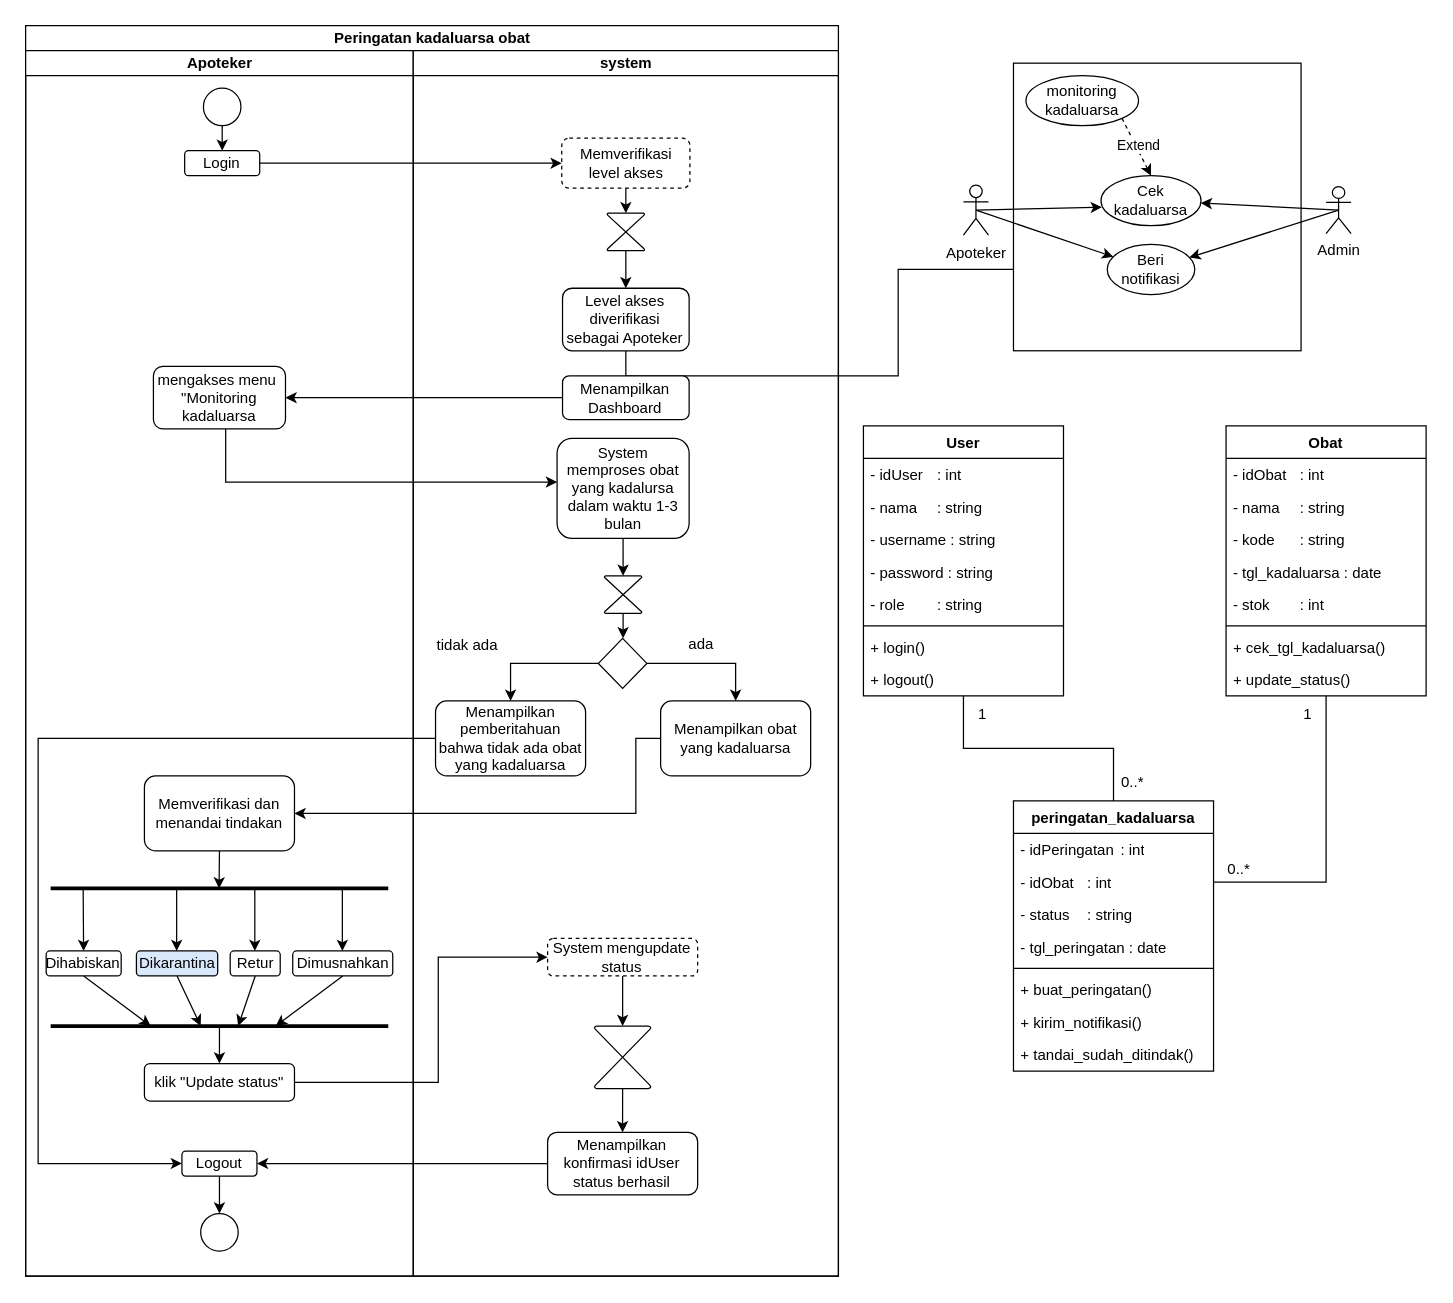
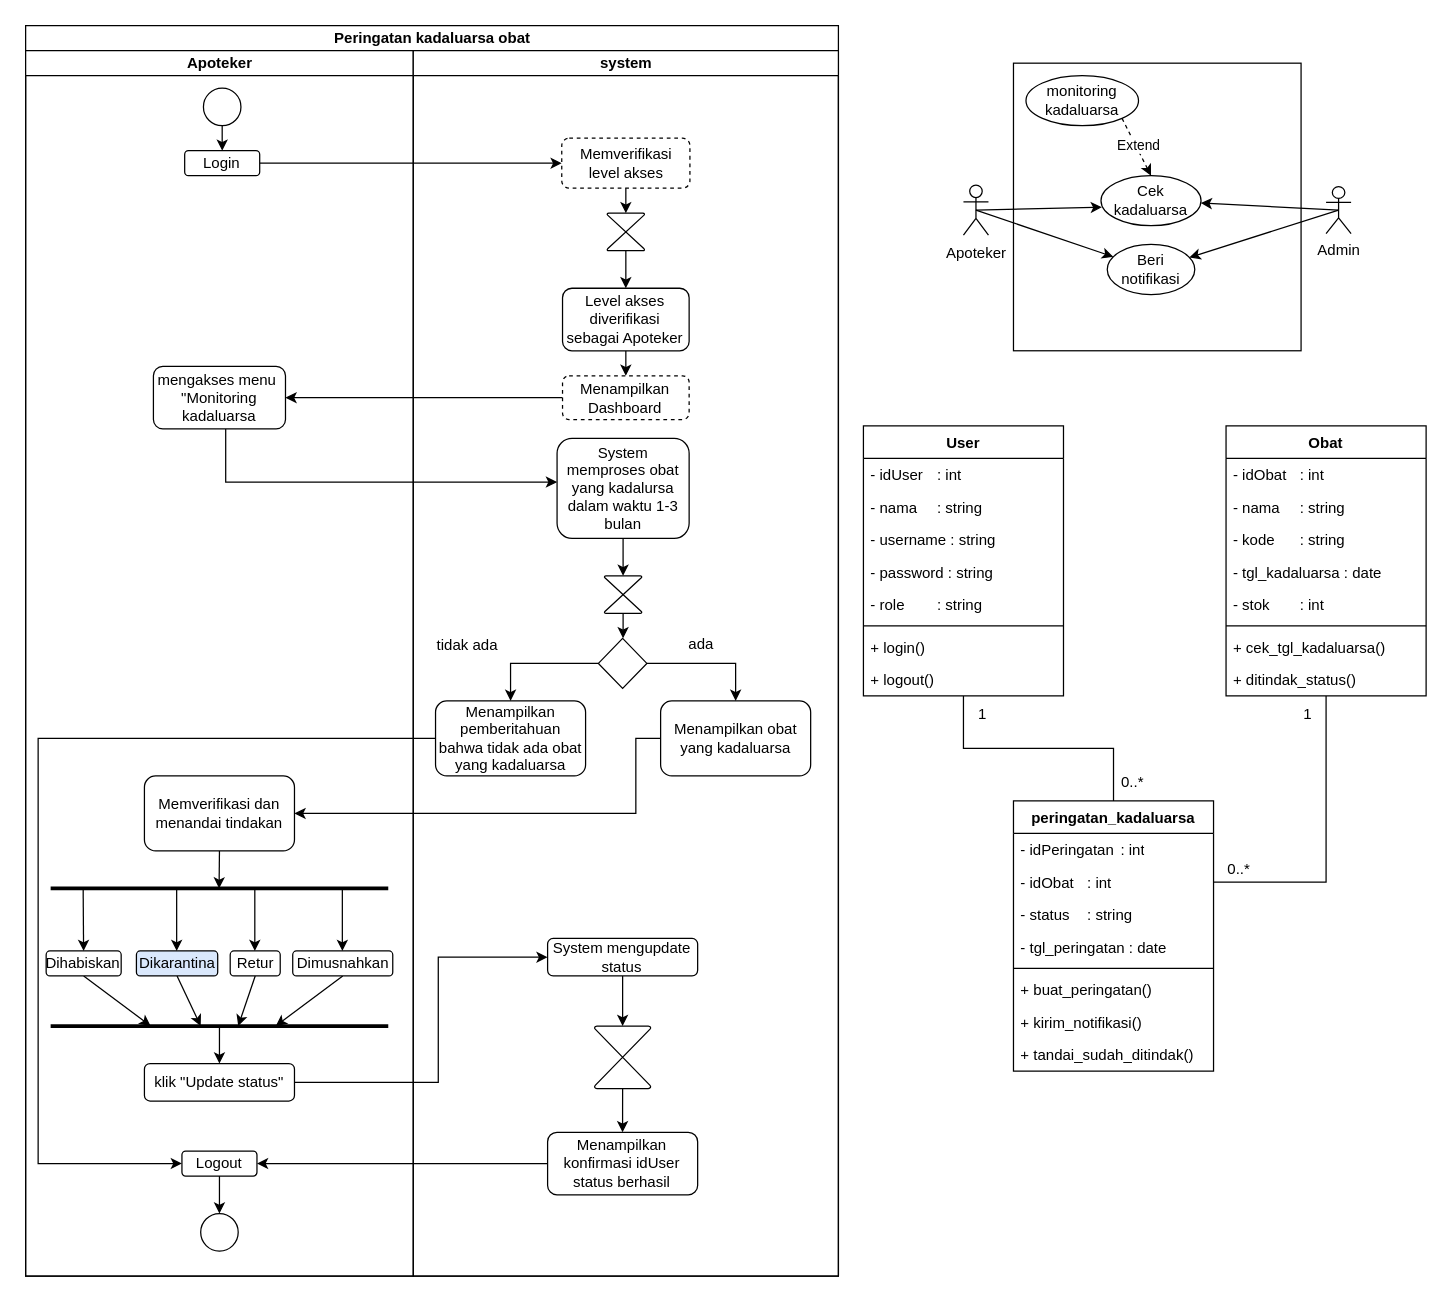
- <mxCell id="38" style="edgeStyle=orthogonalEdgeStyle;rounded=0;orthogonalLoop=1;jettySize=auto;html=1;exitX=0.5;exitY=1;exitDx=0;exitDy=0;" parent="30" source="39" target="67" edge="1"><mxGeometry relative="1" as="geometry" /></mxCell>
+ <mxCell id="38" style="edgeStyle=orthogonalEdgeStyle;rounded=0;orthogonalLoop=1;jettySize=auto;html=1;exitX=0.5;exitY=1;exitDx=0;exitDy=0;entryX=0.5;entryY=0;entryDx=0;entryDy=0;" parent="30" source="39" target="40" edge="1"><mxGeometry relative="1" as="geometry" /></mxCell>
- <mxCell id="40" value="Menampilkan Dashboard" style="rounded=1;whiteSpace=wrap;html=1;" parent="30" vertex="1"><mxGeometry x="119.37" y="260" width="101.25" height="35" as="geometry" /></mxCell>
+ <mxCell id="40" value="Menampilkan Dashboard" style="rounded=1;whiteSpace=wrap;html=1;dashed=1;" parent="30" vertex="1"><mxGeometry x="119.37" y="260" width="101.25" height="35" as="geometry" /></mxCell>
- <mxCell id="91" value="+ update_status()" style="text;strokeColor=none;fillColor=none;align=left;verticalAlign=top;spacingLeft=4;spacingRight=4;overflow=hidden;rotatable=0;points=[[0,0.5],[1,0.5]];portConstraint=eastwest;whiteSpace=wrap;html=1;" vertex="1" parent="83"><mxGeometry y="190" width="160" height="26" as="geometry" /></mxCell>
+ <mxCell id="91" value="+ ditindak_status()" style="text;strokeColor=none;fillColor=none;align=left;verticalAlign=top;spacingLeft=4;spacingRight=4;overflow=hidden;rotatable=0;points=[[0,0.5],[1,0.5]];portConstraint=eastwest;whiteSpace=wrap;html=1;" vertex="1" parent="83"><mxGeometry y="190" width="160" height="26" as="geometry" /></mxCell>
- <mxCell id="49" value="System mengupdate status" style="rounded=1;whiteSpace=wrap;html=1;dashed=1;" parent="30" vertex="1"><mxGeometry x="107.43" y="710" width="120" height="30" as="geometry" /></mxCell>
+ <mxCell id="49" value="System mengupdate status" style="rounded=1;whiteSpace=wrap;html=1;" parent="30" vertex="1"><mxGeometry x="107.43" y="710" width="120" height="30" as="geometry" /></mxCell>
